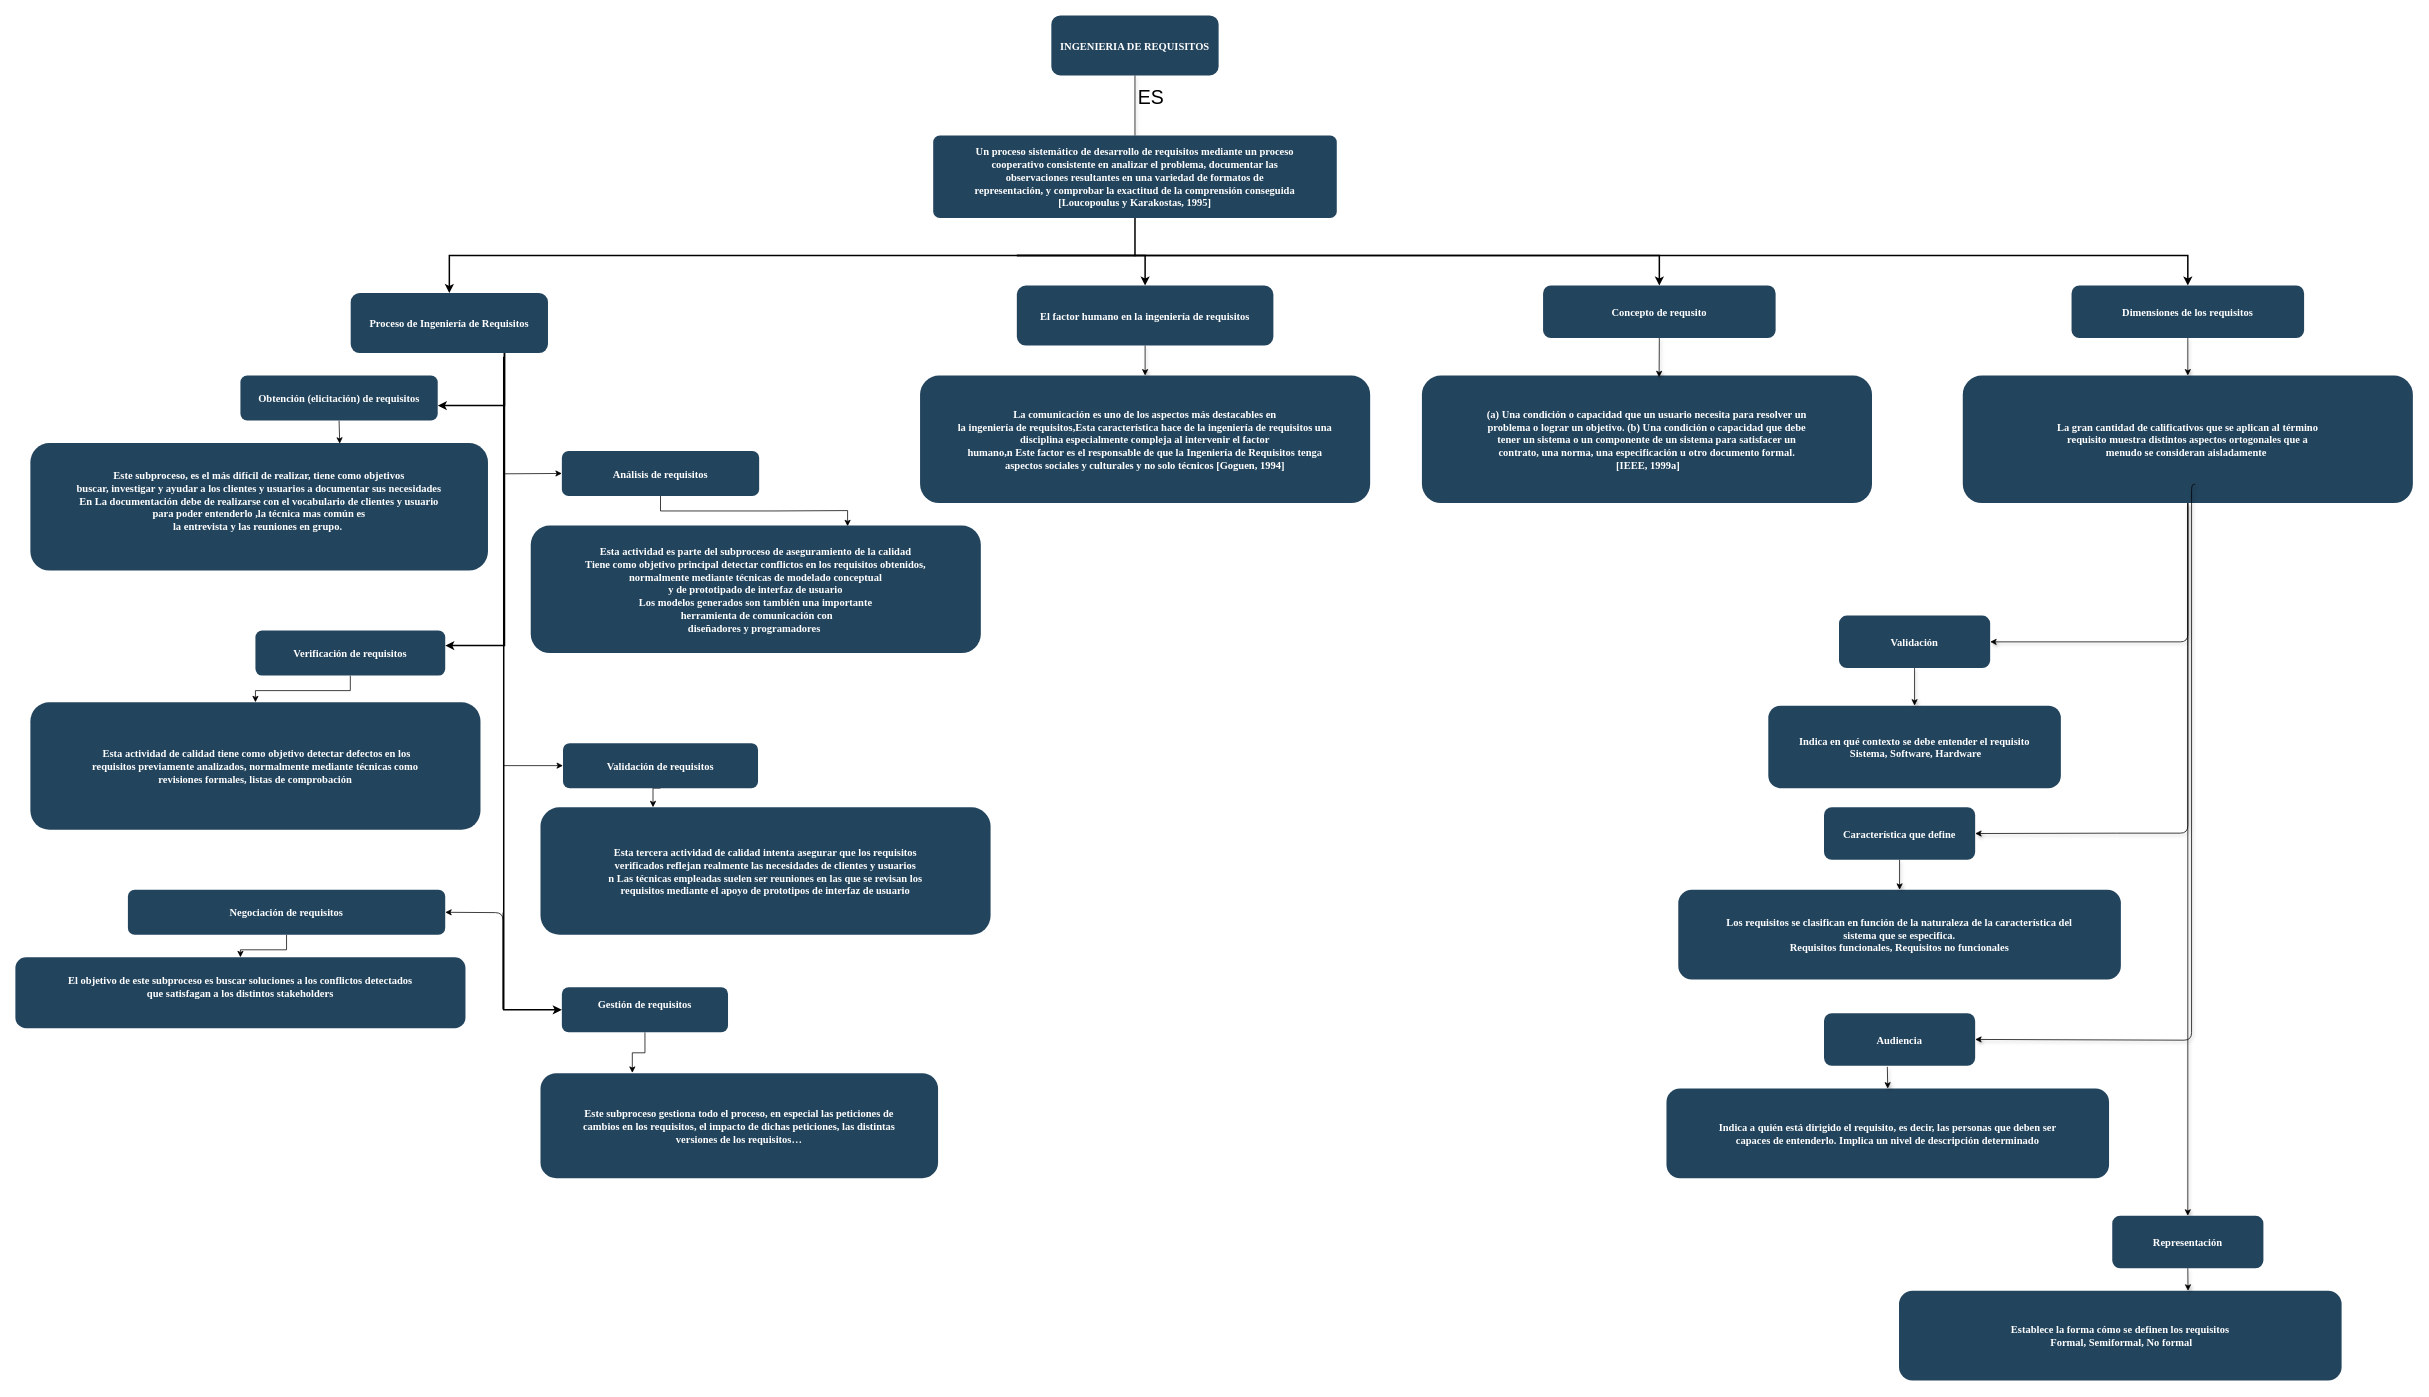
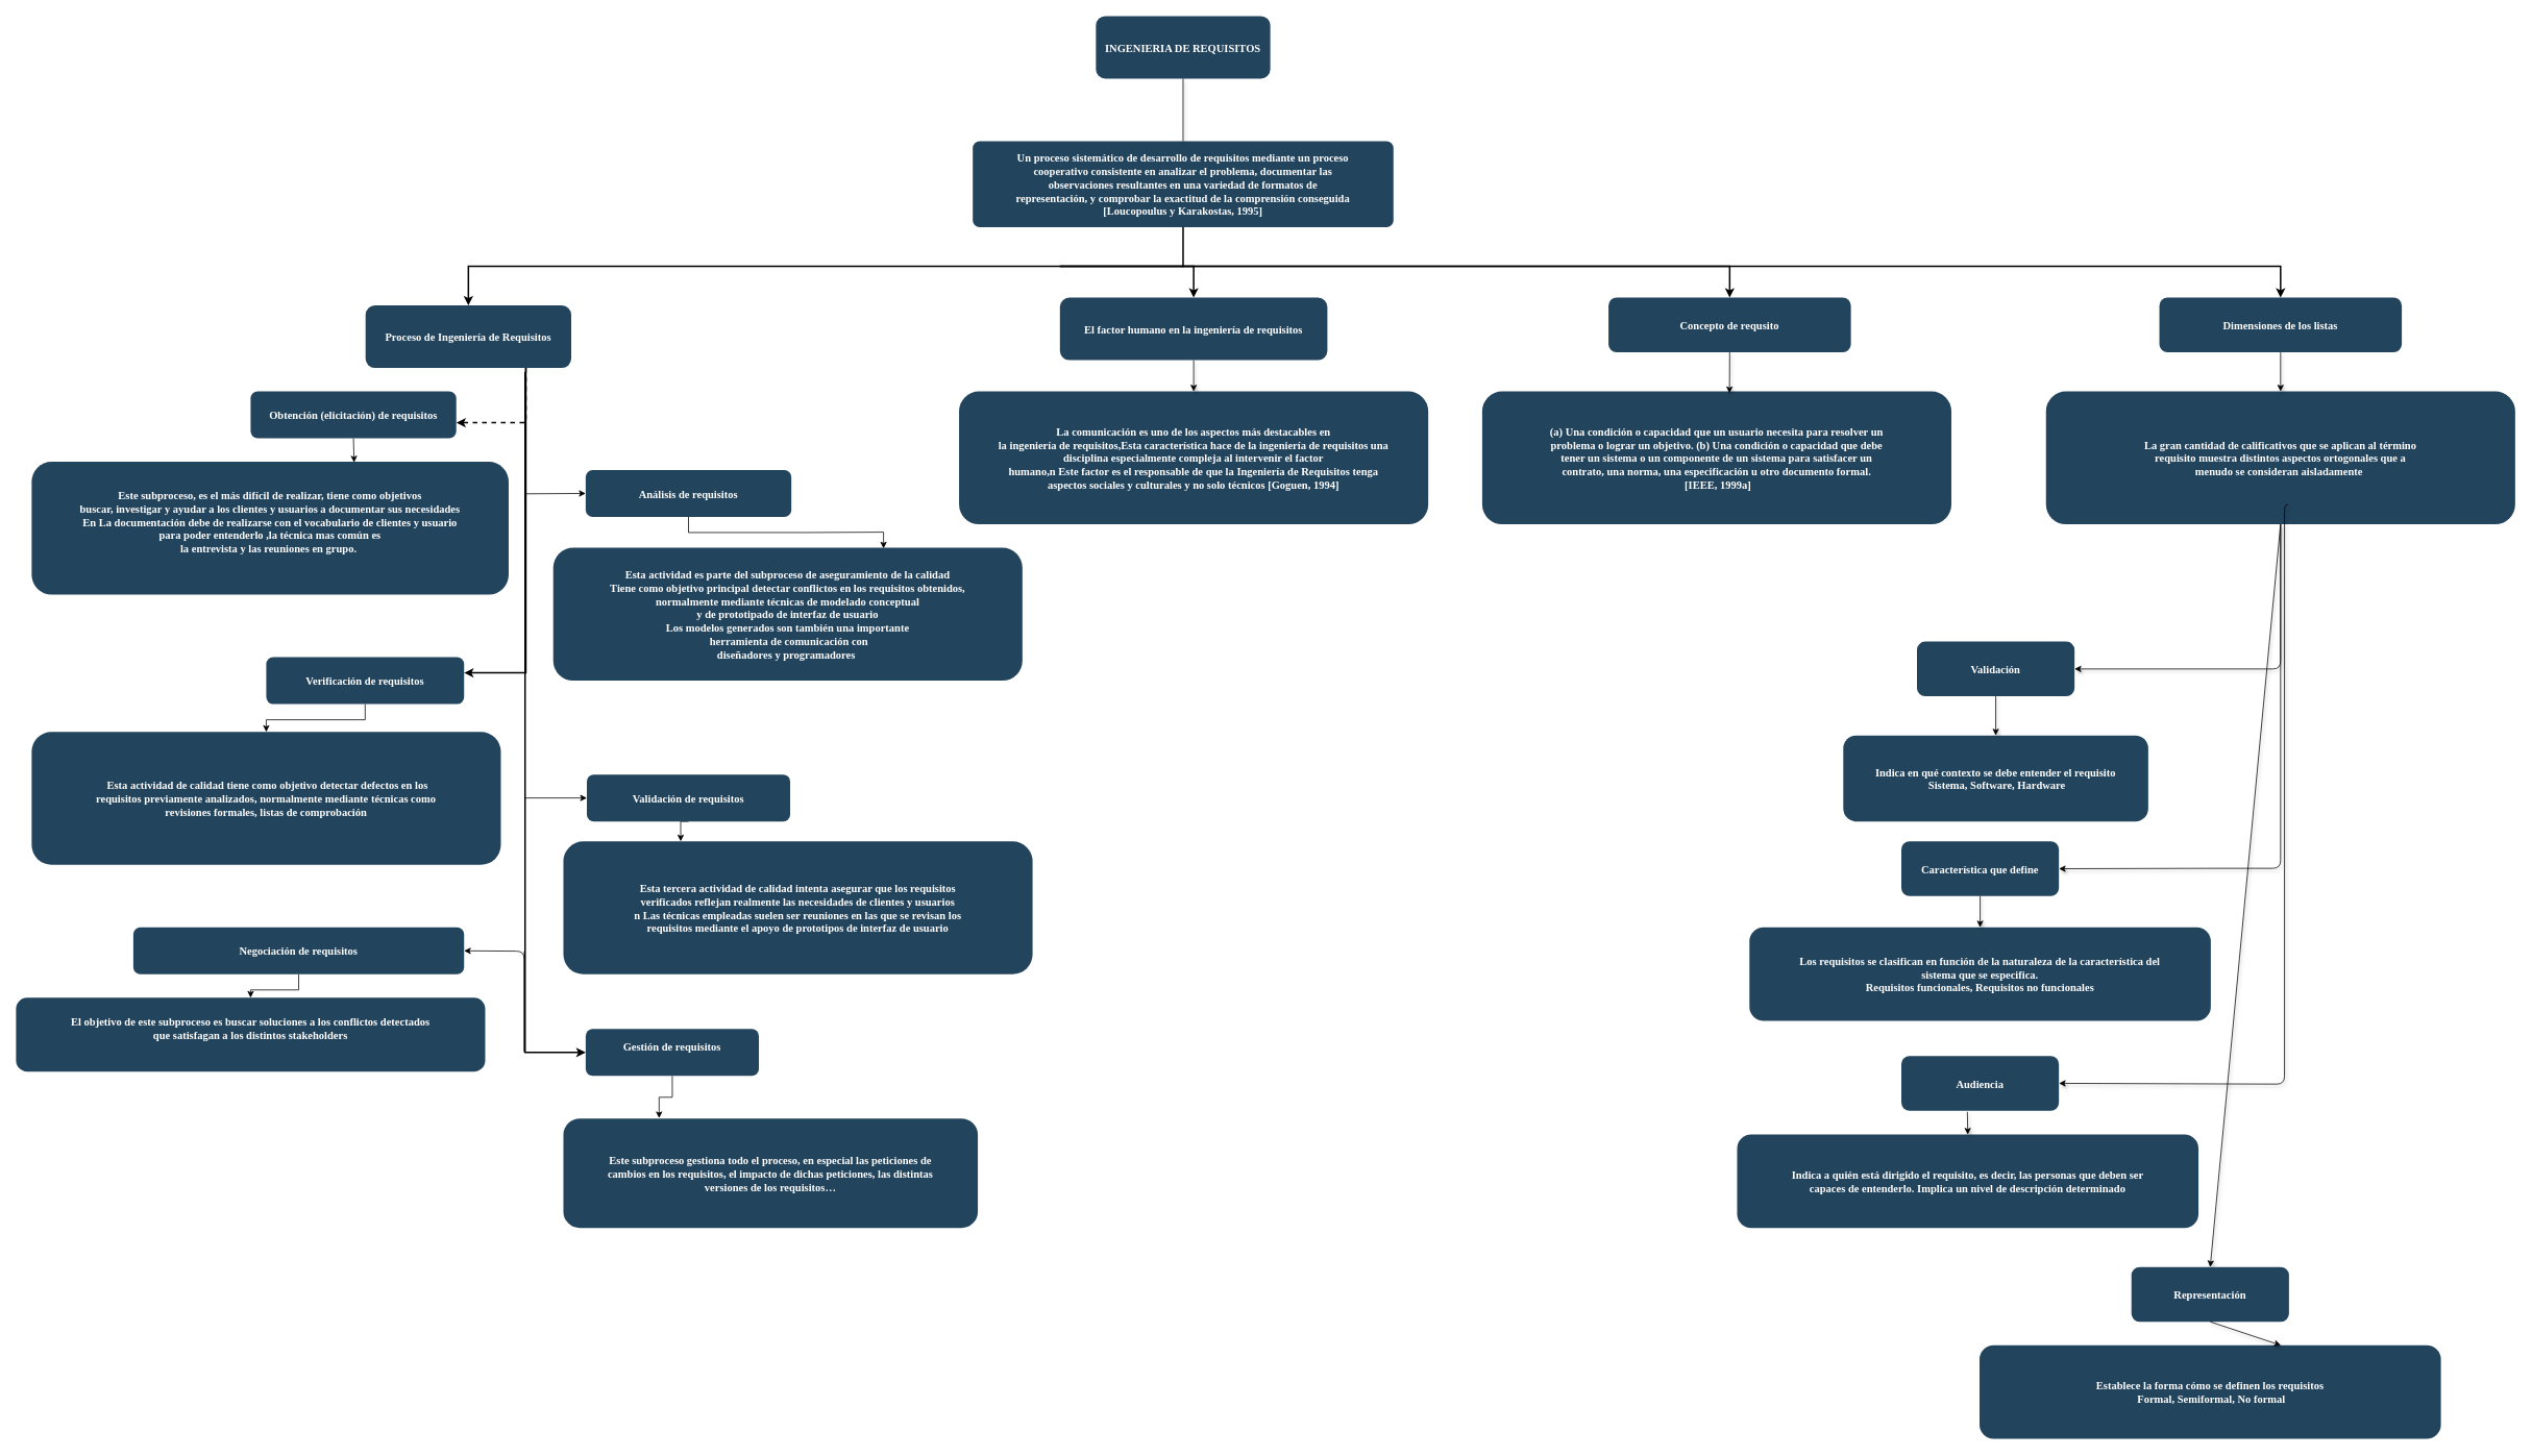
- <mxCell id="21" value="&lt;font style=&quot;font-size: 26px&quot;&gt;ES&lt;/font&gt;" style="text;html=1;strokeColor=none;fillColor=none;align=center;verticalAlign=middle;whiteSpace=wrap;rounded=0;" vertex="1" parent="1"><mxGeometry x="1513.5" y="120" width="40" height="20" as="geometry" /></mxCell>
- <mxCell id="40" value="Dimensiones de los requisitos" style="rounded=1;fillColor=#23445D;gradientColor=none;strokeColor=none;fontColor=#FFFFFF;fontStyle=1;fontFamily=Tahoma;fontSize=14" vertex="1" parent="1"><mxGeometry x="2761" y="380" width="310" height="70" as="geometry" /></mxCell>
+ <mxCell id="40" value="Dimensiones de los listas" style="rounded=1;fillColor=#23445D;gradientColor=none;strokeColor=none;fontColor=#FFFFFF;fontStyle=1;fontFamily=Tahoma;fontSize=14" vertex="1" parent="1"><mxGeometry x="2761" y="380" width="310" height="70" as="geometry" /></mxCell>
- <mxCell id="18" value="" style="edgeStyle=elbowEdgeStyle;elbow=horizontal;strokeWidth=2;rounded=0" parent="1" source="6" target="8" edge="1"><mxGeometry x="-1064" y="135.5" width="100" height="100" as="geometry"><mxPoint x="447" y="895.5" as="sourcePoint" /><mxPoint x="547" y="795.5" as="targetPoint" /><Array as="points"><mxPoint x="672" y="540" /><mxPoint x="672" y="1095.5" /></Array></mxGeometry></mxCell>
+ <mxCell id="18" value="" style="edgeStyle=elbowEdgeStyle;elbow=horizontal;strokeWidth=2;rounded=0;dashed=1;" parent="1" source="6" target="8" edge="1"><mxGeometry x="-1064" y="135.5" width="100" height="100" as="geometry"><mxPoint x="447" y="895.5" as="sourcePoint" /><mxPoint x="547" y="795.5" as="targetPoint" /><Array as="points"><mxPoint x="672" y="540" /><mxPoint x="672" y="1095.5" /></Array></mxGeometry></mxCell>
- <mxCell id="57" value="Representación" style="rounded=1;fillColor=#23445D;gradientColor=none;strokeColor=none;fontColor=#FFFFFF;fontStyle=1;fontFamily=Tahoma;fontSize=14" vertex="1" parent="1"><mxGeometry x="2815.25" y="1620" width="201.5" height="70" as="geometry" /></mxCell>
+ <mxCell id="57" value="Representación" style="rounded=1;fillColor=#23445D;gradientColor=none;strokeColor=none;fontColor=#FFFFFF;fontStyle=1;fontFamily=Tahoma;fontSize=14" vertex="1" parent="1"><mxGeometry x="2725.25" y="1620" width="201.5" height="70" as="geometry" /></mxCell>
